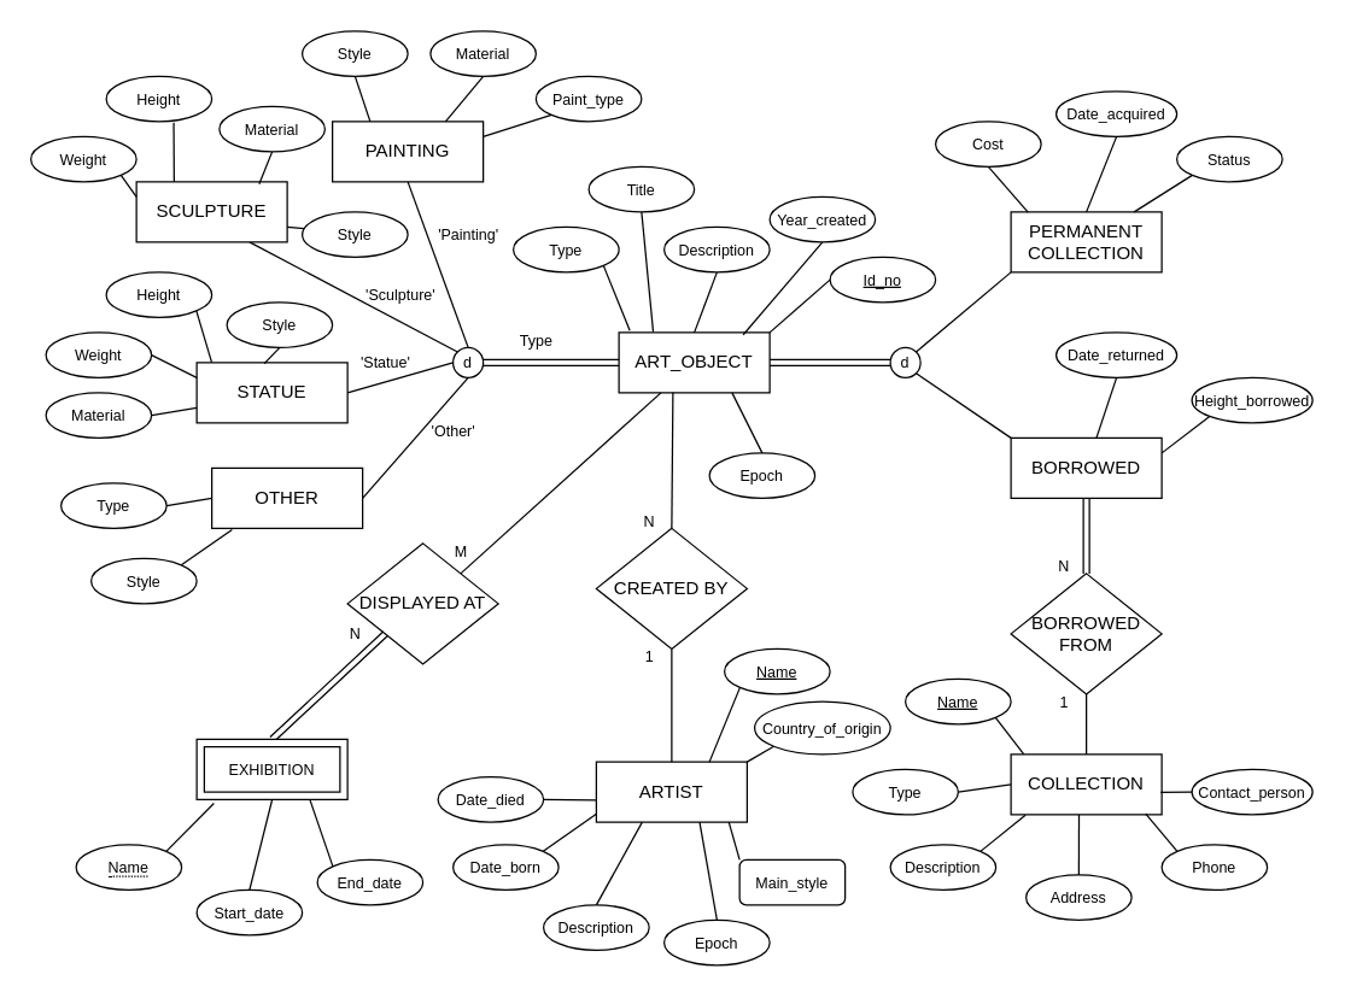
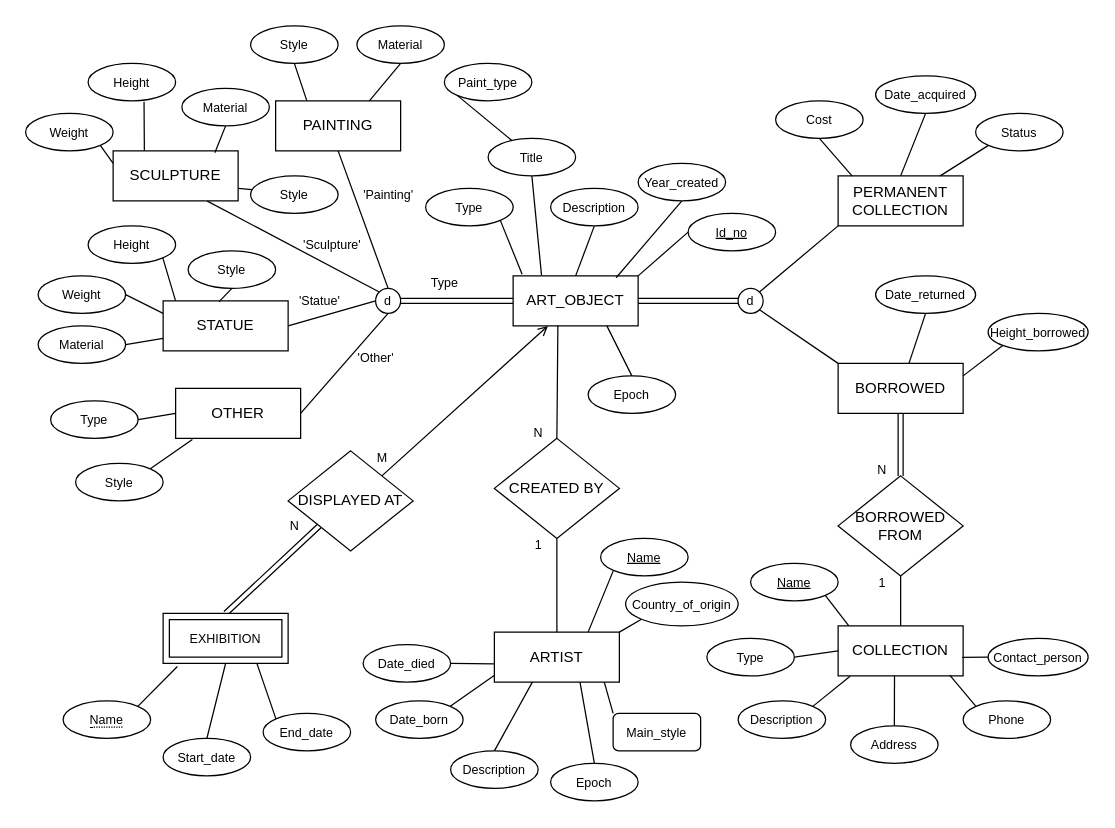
- <mxCell id="85" style="edgeStyle=none;rounded=0;orthogonalLoop=1;jettySize=auto;html=1;exitX=0;exitY=1;exitDx=0;exitDy=0;entryX=1;entryY=0.25;entryDx=0;entryDy=0;fontSize=10;endArrow=none;endFill=0;" edge="1" parent="1" source="86" target="78"><mxGeometry relative="1" as="geometry" /></mxCell>
+ <mxCell id="85" style="edgeStyle=none;rounded=0;orthogonalLoop=1;jettySize=auto;html=1;exitX=0;exitY=1;exitDx=0;exitDy=0;fontSize=10;endArrow=none;endFill=0;" edge="1" parent="1" source="86" target="4"><mxGeometry relative="1" as="geometry" /></mxCell>
- <mxCell id="67" style="edgeStyle=none;rounded=0;orthogonalLoop=1;jettySize=auto;html=1;exitX=1;exitY=0;exitDx=0;exitDy=0;fontSize=10;endArrow=none;endFill=0;" edge="1" parent="1" source="68" target="2"><mxGeometry relative="1" as="geometry" /></mxCell>
+ <mxCell id="67" style="edgeStyle=none;rounded=0;orthogonalLoop=1;jettySize=auto;html=1;exitX=1;exitY=0;exitDx=0;exitDy=0;fontSize=10;endArrow=open;endFill=0;" edge="1" parent="1" source="68" target="2"><mxGeometry relative="1" as="geometry" /></mxCell>
